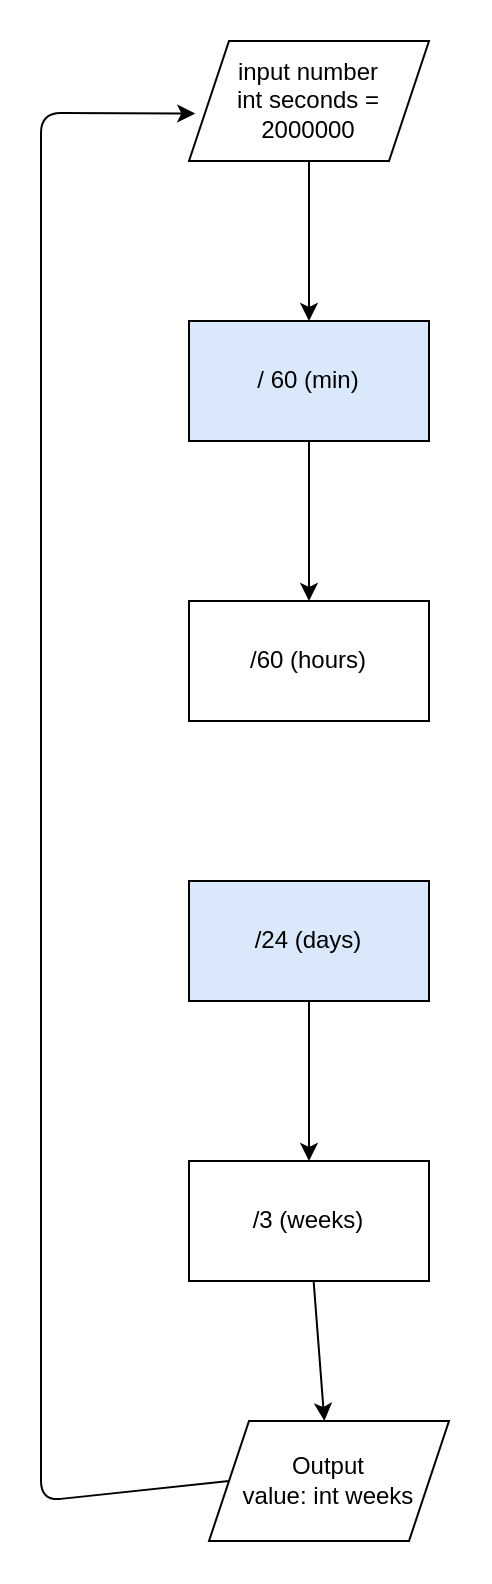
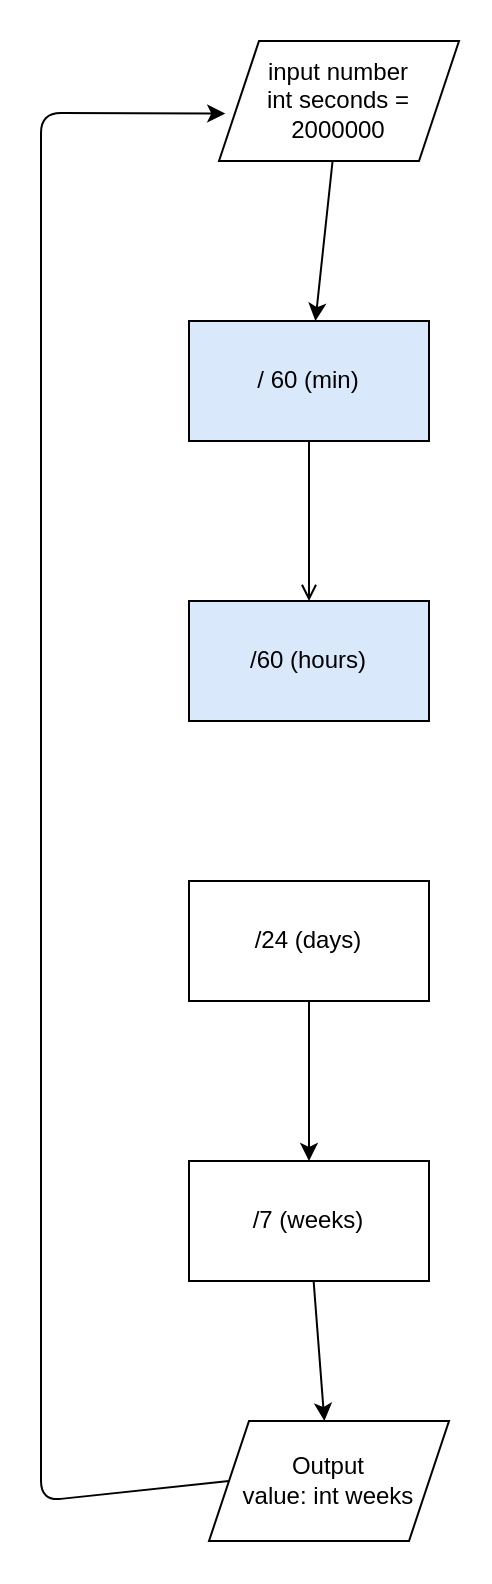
- <mxCell id="3" value="input number &lt;br&gt;int seconds =&lt;br&gt;2000000" style="shape=parallelogram;perimeter=parallelogramPerimeter;whiteSpace=wrap;html=1;fixedSize=1;" vertex="1" parent="1"><mxGeometry x="94" y="20" width="120" height="60" as="geometry" /></mxCell>
+ <mxCell id="3" value="input number &lt;br&gt;int seconds =&lt;br&gt;2000000" style="shape=parallelogram;perimeter=parallelogramPerimeter;whiteSpace=wrap;html=1;fixedSize=1;" vertex="1" parent="1"><mxGeometry x="109" y="20" width="120" height="60" as="geometry" /></mxCell>
- <mxCell id="4" value="" style="edgeStyle=none;html=1;" edge="1" parent="1" source="5" target="6"><mxGeometry relative="1" as="geometry" /></mxCell>
+ <mxCell id="4" value="" style="edgeStyle=none;html=1;endArrow=open;" edge="1" parent="1" source="5" target="6"><mxGeometry relative="1" as="geometry" /></mxCell>
- <mxCell id="6" value="/60 (hours)" style="whiteSpace=wrap;html=1;" vertex="1" parent="1"><mxGeometry x="94" y="300" width="120" height="60" as="geometry" /></mxCell>
+ <mxCell id="6" value="/60 (hours)" style="whiteSpace=wrap;html=1;fillColor=#dae8fc;" vertex="1" parent="1"><mxGeometry x="94" y="300" width="120" height="60" as="geometry" /></mxCell>
- <mxCell id="8" value="/24 (days)" style="whiteSpace=wrap;html=1;fillColor=#dae8fc;" vertex="1" parent="1"><mxGeometry x="94" y="440" width="120" height="60" as="geometry" /></mxCell>
+ <mxCell id="8" value="/24 (days)" style="whiteSpace=wrap;html=1;" vertex="1" parent="1"><mxGeometry x="94" y="440" width="120" height="60" as="geometry" /></mxCell>
- <mxCell id="10" value="/3 (weeks)" style="whiteSpace=wrap;html=1;" vertex="1" parent="1"><mxGeometry x="94" y="580" width="120" height="60" as="geometry" /></mxCell>
+ <mxCell id="10" value="/7 (weeks)" style="whiteSpace=wrap;html=1;" vertex="1" parent="1"><mxGeometry x="94" y="580" width="120" height="60" as="geometry" /></mxCell>
